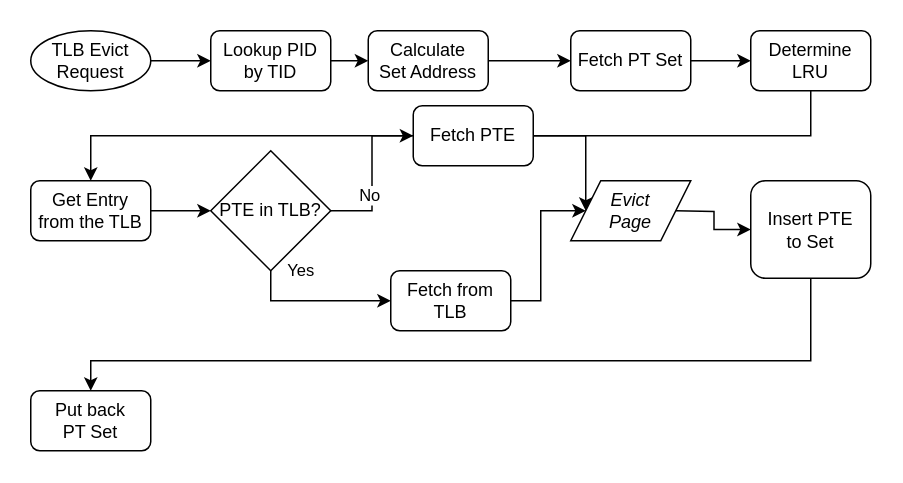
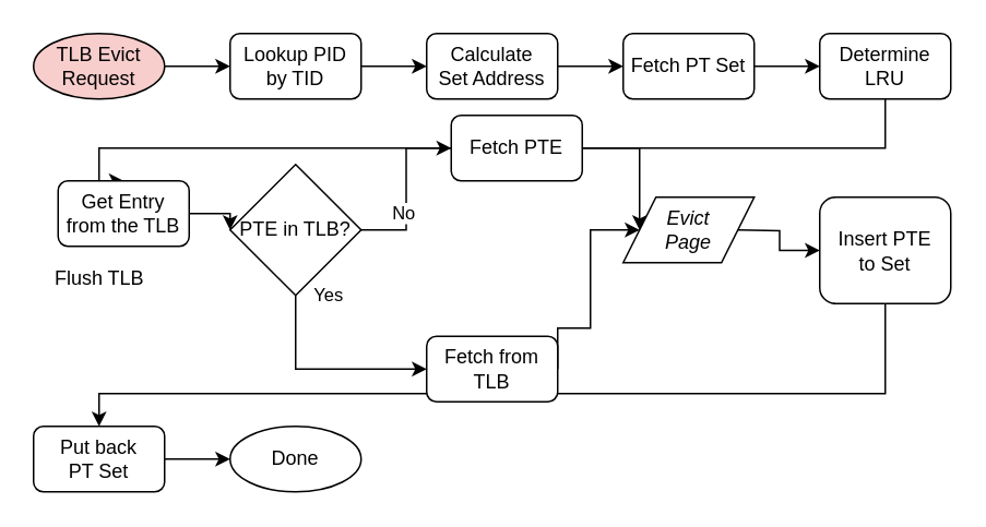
- <mxCell id="3" value="TLB Evict Request" style="ellipse;whiteSpace=wrap;html=1;" parent="1" vertex="1"><mxGeometry x="20" y="20" width="80" height="40" as="geometry" /></mxCell>
+ <mxCell id="3" value="TLB Evict Request" style="ellipse;whiteSpace=wrap;html=1;fillColor=#f8cecc;" parent="1" vertex="1"><mxGeometry x="20" y="20" width="80" height="40" as="geometry" /></mxCell>
- <mxCell id="7" value="Calculate&lt;br&gt;Set Address" style="rounded=1;whiteSpace=wrap;html=1;" parent="1" vertex="1"><mxGeometry x="245" y="20" width="80" height="40" as="geometry" /></mxCell>
+ <mxCell id="7" value="Calculate&lt;br&gt;Set Address" style="rounded=1;whiteSpace=wrap;html=1;" parent="1" vertex="1"><mxGeometry x="260" y="20" width="80" height="40" as="geometry" /></mxCell>
- <mxCell id="16" value="Get Entry from the TLB" style="rounded=1;whiteSpace=wrap;html=1;" vertex="1" parent="1"><mxGeometry x="20" y="120" width="80" height="40" as="geometry" /></mxCell>
+ <mxCell id="16" value="Get Entry from the TLB" style="rounded=1;whiteSpace=wrap;html=1;" vertex="1" parent="1"><mxGeometry x="35" y="110" width="80" height="40" as="geometry" /></mxCell>
+ <mxCell id="24" value="Flush TLB" style="text;html=1;align=center;verticalAlign=middle;resizable=0;points=[];autosize=1;" vertex="1" parent="1"><mxGeometry x="25" y="160" width="70" height="20" as="geometry" /></mxCell>
- <mxCell id="23" value="Fetch from&lt;br&gt;TLB" style="rounded=1;whiteSpace=wrap;html=1;" vertex="1" parent="1"><mxGeometry x="260" y="180" width="80" height="40" as="geometry" /></mxCell>
+ <mxCell id="23" value="Fetch from&lt;br&gt;TLB" style="rounded=1;whiteSpace=wrap;html=1;" vertex="1" parent="1"><mxGeometry x="260" y="205" width="80" height="40" as="geometry" /></mxCell>
+ <mxCell id="26" style="edgeStyle=orthogonalEdgeStyle;rounded=0;orthogonalLoop=1;jettySize=auto;html=1;exitX=1;exitY=0.5;exitDx=0;exitDy=0;entryX=0;entryY=0.5;entryDx=0;entryDy=0;" edge="1" parent="1" source="27" target="28"><mxGeometry relative="1" as="geometry" /></mxCell>
+ <mxCell id="28" value="Done" style="ellipse;whiteSpace=wrap;html=1;" vertex="1" parent="1"><mxGeometry x="140" y="260" width="80" height="40" as="geometry" /></mxCell>
